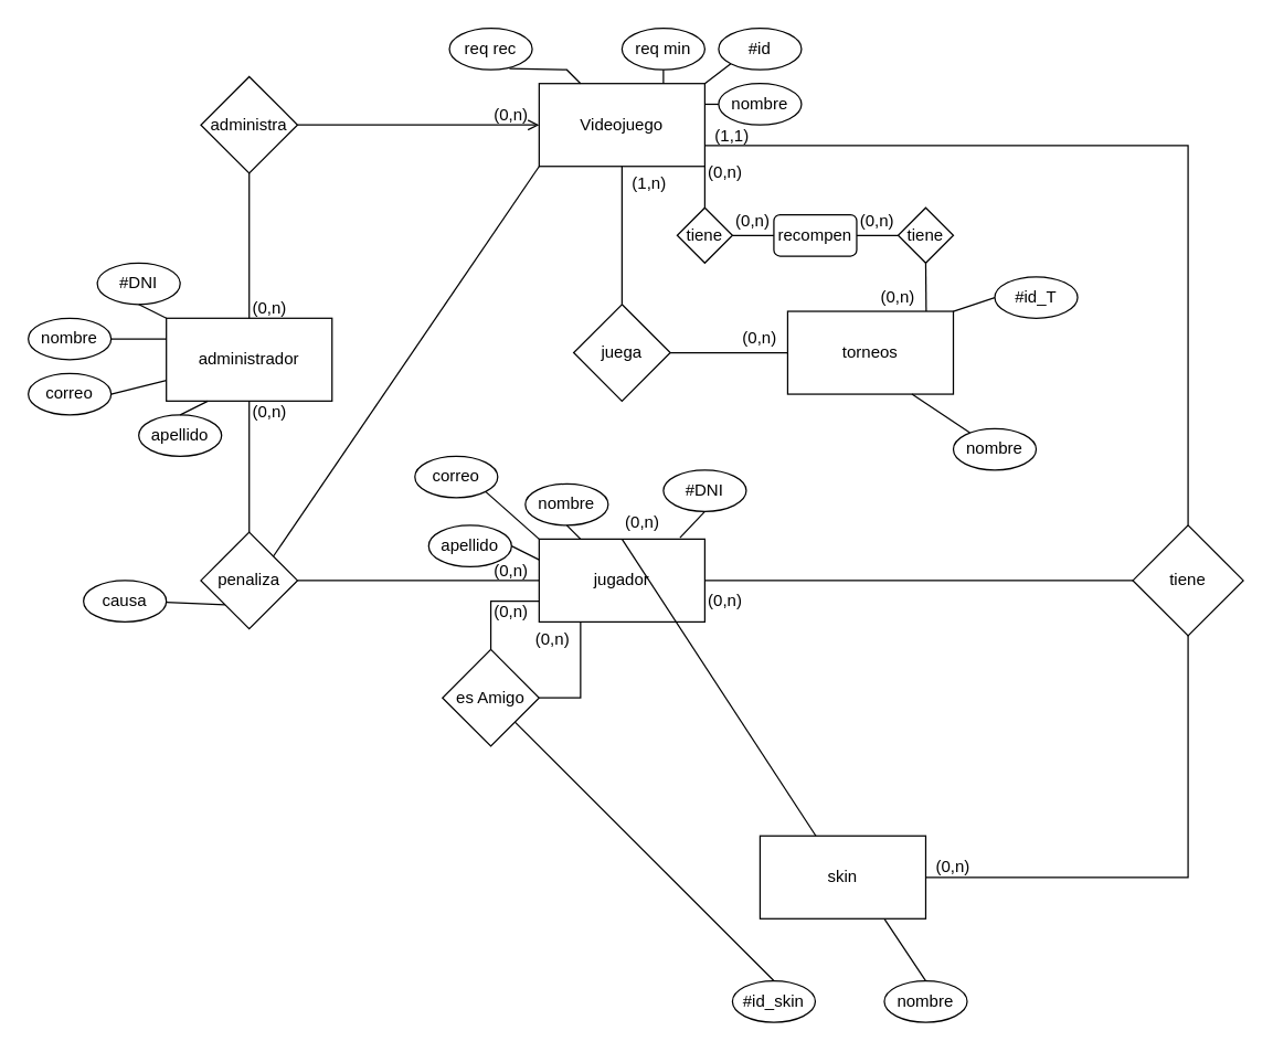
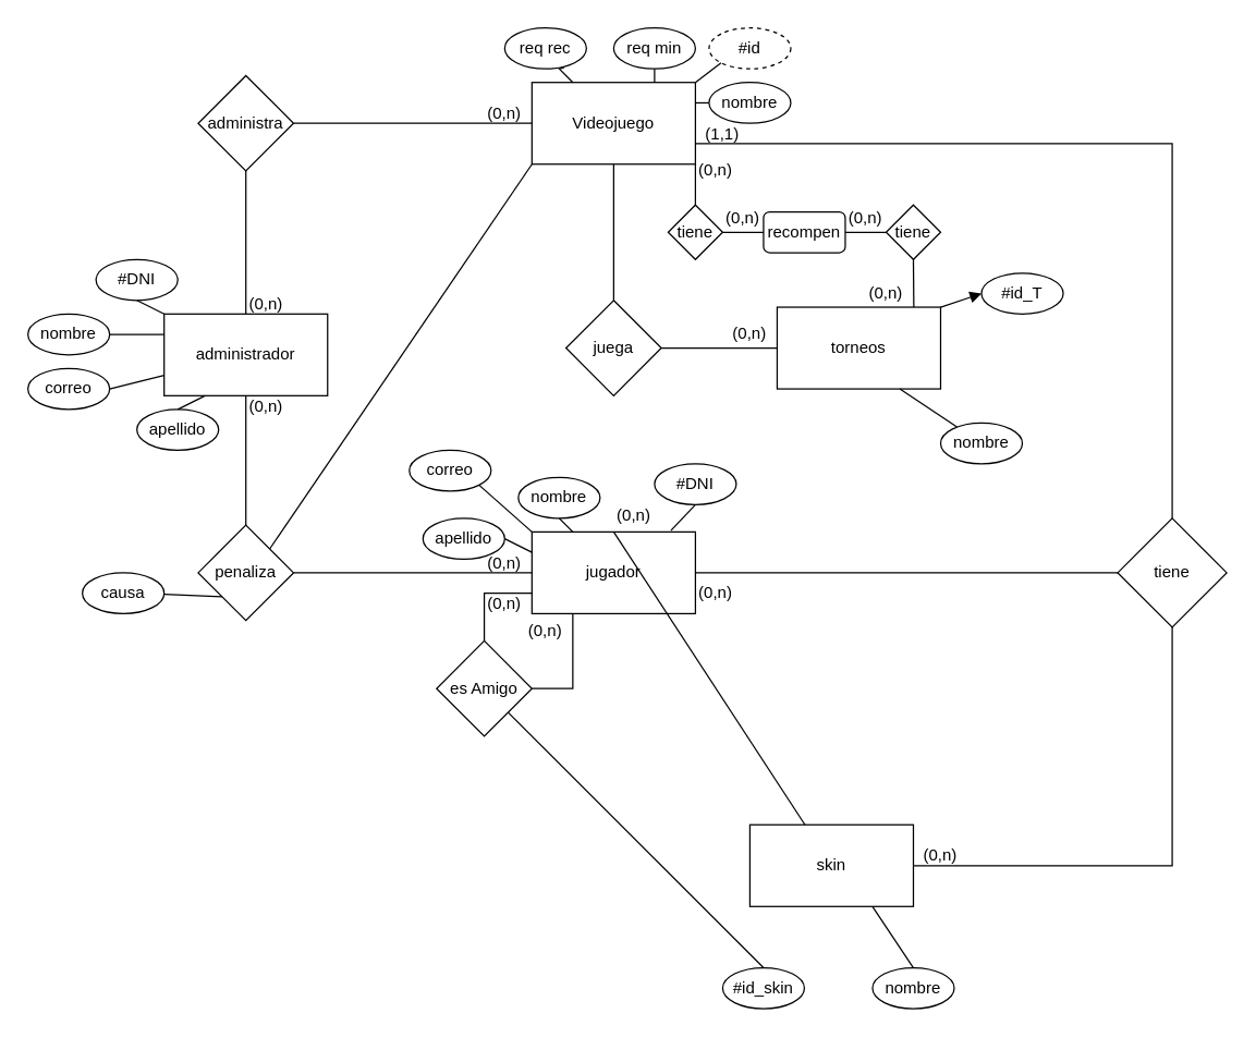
- <mxCell id="24" value="req rec" style="ellipse;whiteSpace=wrap;html=1;" vertex="1" parent="1"><mxGeometry x="325" y="20" width="60" height="30" as="geometry" /></mxCell>
+ <mxCell id="24" value="req rec" style="ellipse;whiteSpace=wrap;html=1;" vertex="1" parent="1"><mxGeometry x="370" y="20" width="60" height="30" as="geometry" /></mxCell>
- <mxCell id="20" value="#id" style="ellipse;whiteSpace=wrap;html=1;" vertex="1" parent="1"><mxGeometry x="520" y="20" width="60" height="30" as="geometry" /></mxCell>
+ <mxCell id="20" value="#id" style="ellipse;whiteSpace=wrap;html=1;dashed=1;" vertex="1" parent="1"><mxGeometry x="520" y="20" width="60" height="30" as="geometry" /></mxCell>
- <mxCell id="9" value="" style="endArrow=open;html=1;rounded=0;entryX=0;entryY=0.5;entryDx=0;entryDy=0;exitX=1;exitY=0.5;exitDx=0;exitDy=0;" edge="1" parent="1" source="7" target="2"><mxGeometry width="50" height="50" relative="1" as="geometry"><mxPoint x="340" y="240" as="sourcePoint" /><mxPoint x="390" y="190" as="targetPoint" /></mxGeometry></mxCell>
+ <mxCell id="9" value="" style="endArrow=none;html=1;rounded=0;entryX=0;entryY=0.5;entryDx=0;entryDy=0;exitX=1;exitY=0.5;exitDx=0;exitDy=0;" edge="1" parent="1" source="7" target="2"><mxGeometry width="50" height="50" relative="1" as="geometry"><mxPoint x="340" y="240" as="sourcePoint" /><mxPoint x="390" y="190" as="targetPoint" /></mxGeometry></mxCell>
- <mxCell id="59" value="(1,n)" style="text;html=1;strokeColor=none;fillColor=none;align=center;verticalAlign=middle;whiteSpace=wrap;rounded=0;" vertex="1" parent="1"><mxGeometry x="450" y="125" width="40" height="15" as="geometry" /></mxCell>
- <mxCell id="55" value="" style="endArrow=none;html=1;rounded=0;exitX=1;exitY=0;exitDx=0;exitDy=0;entryX=0;entryY=0.5;entryDx=0;entryDy=0;" edge="1" parent="1" source="19" target="54"><mxGeometry width="50" height="50" relative="1" as="geometry"><mxPoint x="610" y="440" as="sourcePoint" /><mxPoint x="810" y="500" as="targetPoint" /></mxGeometry></mxCell>
+ <mxCell id="55" value="" style="endArrow=block;html=1;rounded=0;exitX=1;exitY=0;exitDx=0;exitDy=0;entryX=0;entryY=0.5;entryDx=0;entryDy=0;" edge="1" parent="1" source="19" target="54"><mxGeometry width="50" height="50" relative="1" as="geometry"><mxPoint x="610" y="440" as="sourcePoint" /><mxPoint x="810" y="500" as="targetPoint" /></mxGeometry></mxCell>
